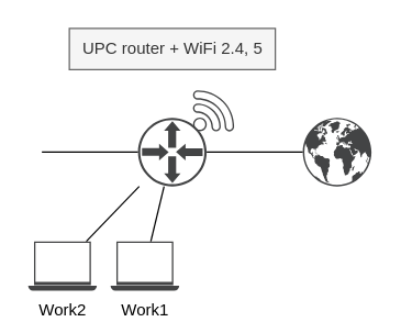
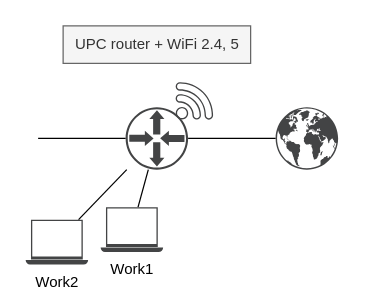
- <mxCell id="8" value="Work1" style="sketch=0;pointerEvents=1;shadow=0;dashed=0;html=1;strokeColor=none;fillColor=#434445;aspect=fixed;labelPosition=center;verticalLabelPosition=bottom;verticalAlign=top;align=center;outlineConnect=0;shape=mxgraph.vvd.laptop;" vertex="1" parent="1"><mxGeometry x="80" y="175" width="50" height="36" as="geometry" /></mxCell>
+ <mxCell id="8" value="Work1" style="sketch=0;pointerEvents=1;shadow=0;dashed=0;html=1;strokeColor=none;fillColor=#434445;aspect=fixed;labelPosition=center;verticalLabelPosition=bottom;verticalAlign=top;align=center;outlineConnect=0;shape=mxgraph.vvd.laptop;" vertex="1" parent="1"><mxGeometry x="80" y="165" width="50" height="36" as="geometry" /></mxCell>
